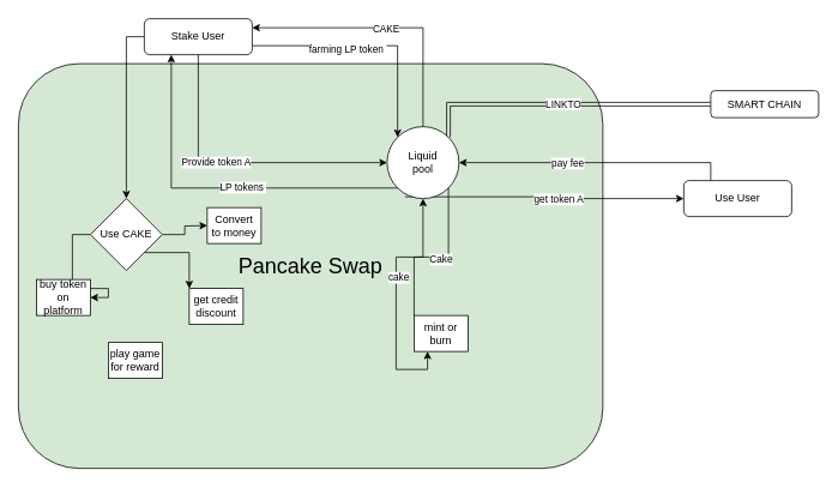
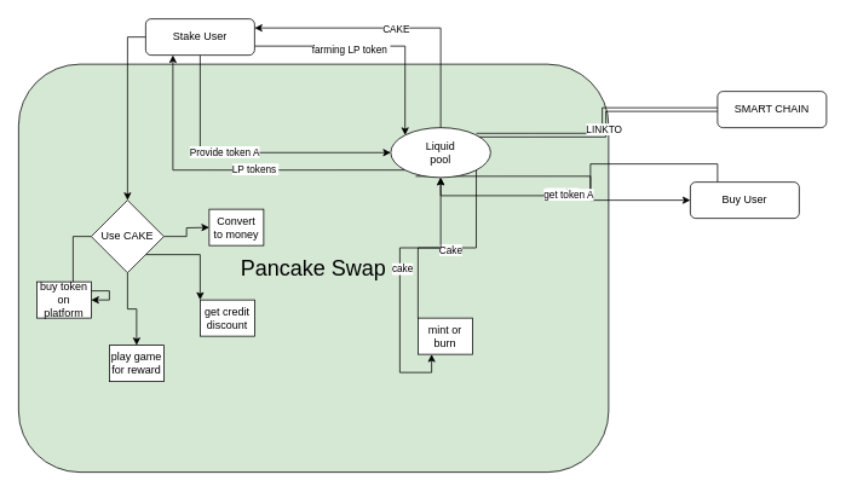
- <mxCell id="10" value="SMART CHAIN" style="rounded=1;whiteSpace=wrap;html=1;fontSize=12;glass=0;strokeWidth=1;shadow=0;" vertex="1" parent="1"><mxGeometry x="790" y="100" width="120" height="30" as="geometry" /></mxCell>
+ <mxCell id="10" value="SMART CHAIN" style="rounded=1;whiteSpace=wrap;html=1;fontSize=12;glass=0;strokeWidth=1;shadow=0;" vertex="1" parent="1"><mxGeometry x="790" y="100" width="120" height="40" as="geometry" /></mxCell>
- <mxCell id="23" value="Liquid&lt;br&gt;pool" style="ellipse;whiteSpace=wrap;html=1;aspect=fixed;" vertex="1" parent="1"><mxGeometry x="430" y="140" width="80" height="80" as="geometry" /></mxCell>
+ <mxCell id="23" value="Liquid&lt;br&gt;pool" style="ellipse;whiteSpace=wrap;html=1;aspect=fixed;" vertex="1" parent="1"><mxGeometry x="430" y="140" width="110" height="55" as="geometry" /></mxCell>
- <mxCell id="13" value="Use User" style="rounded=1;whiteSpace=wrap;html=1;fontSize=12;glass=0;strokeWidth=1;shadow=0;" vertex="1" parent="1"><mxGeometry x="760" y="200" width="120" height="40" as="geometry" /></mxCell>
+ <mxCell id="13" value="Buy User" style="rounded=1;whiteSpace=wrap;html=1;fontSize=12;glass=0;strokeWidth=1;shadow=0;" vertex="1" parent="1"><mxGeometry x="760" y="200" width="120" height="40" as="geometry" /></mxCell>
+ <mxCell id="27" style="edgeStyle=orthogonalEdgeStyle;rounded=0;orthogonalLoop=1;jettySize=auto;html=1;exitX=0.5;exitY=1;exitDx=0;exitDy=0;entryX=0.5;entryY=0;entryDx=0;entryDy=0;" edge="1" parent="1" source="28" target="32"><mxGeometry relative="1" as="geometry" /></mxCell>
- <mxCell id="31" value="get credit&lt;br&gt;discount" style="rounded=0;whiteSpace=wrap;html=1;" vertex="1" parent="1"><mxGeometry x="210" y="320" width="60" height="40" as="geometry" /></mxCell>
+ <mxCell id="31" value="get credit&lt;br&gt;discount" style="rounded=0;whiteSpace=wrap;html=1;" vertex="1" parent="1"><mxGeometry x="220" y="330" width="60" height="40" as="geometry" /></mxCell>
